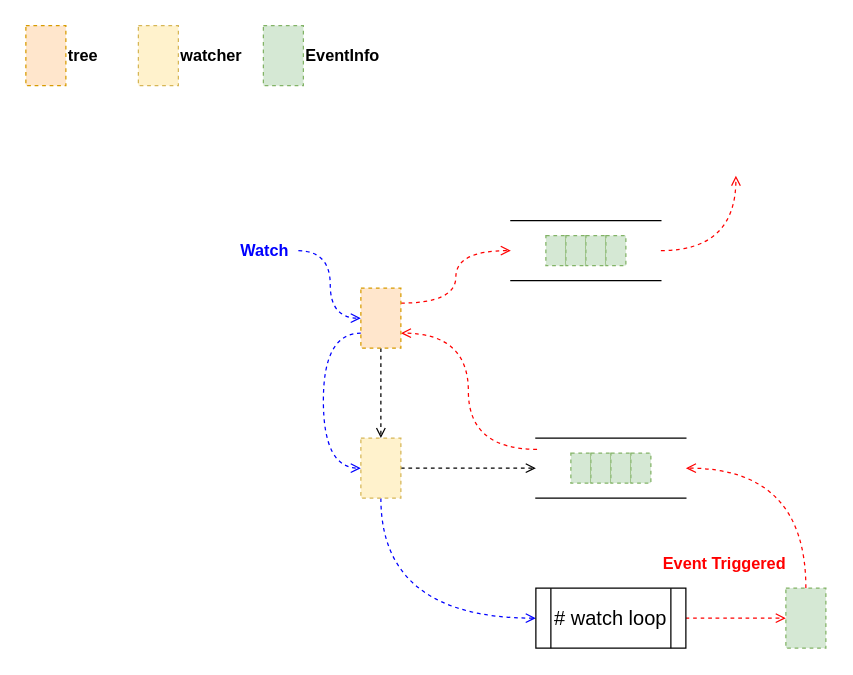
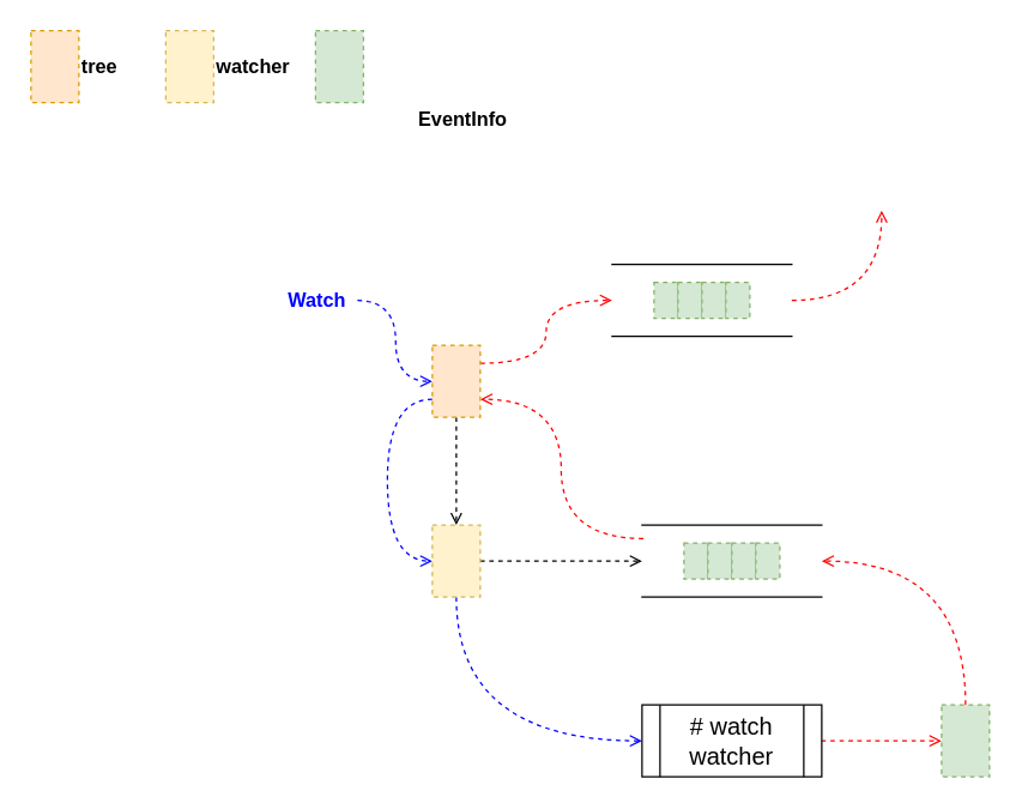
- <mxCell id="7" value="EventInfo" style="text;html=1;align=left;verticalAlign=middle;resizable=0;points=[];autosize=1;fontSize=13;fontColor=#000000;fontStyle=1;" vertex="1" parent="1"><mxGeometry x="242" y="34" width="70" height="20" as="geometry" /></mxCell>
+ <mxCell id="7" value="EventInfo" style="text;html=1;align=left;verticalAlign=middle;resizable=0;points=[];autosize=1;fontSize=13;fontColor=#000000;fontStyle=1;" vertex="1" parent="1"><mxGeometry x="277" y="69" width="70" height="20" as="geometry" /></mxCell>
- <mxCell id="27" value="Event Triggered" style="text;html=1;align=left;verticalAlign=middle;resizable=0;points=[];autosize=1;fontSize=13;fontColor=#FF0000;fontStyle=1;" vertex="1" parent="1"><mxGeometry x="528" y="440" width="110" height="20" as="geometry" /></mxCell>
- <mxCell id="23" value="# watch loop" style="shape=process;whiteSpace=wrap;html=1;backgroundOutline=1;fontSize=16;" vertex="1" parent="1"><mxGeometry x="428" y="470" width="120" height="48" as="geometry" /></mxCell>
+ <mxCell id="23" value="# watch watcher" style="shape=process;whiteSpace=wrap;html=1;backgroundOutline=1;fontSize=16;" vertex="1" parent="1"><mxGeometry x="428" y="470" width="120" height="48" as="geometry" /></mxCell>
